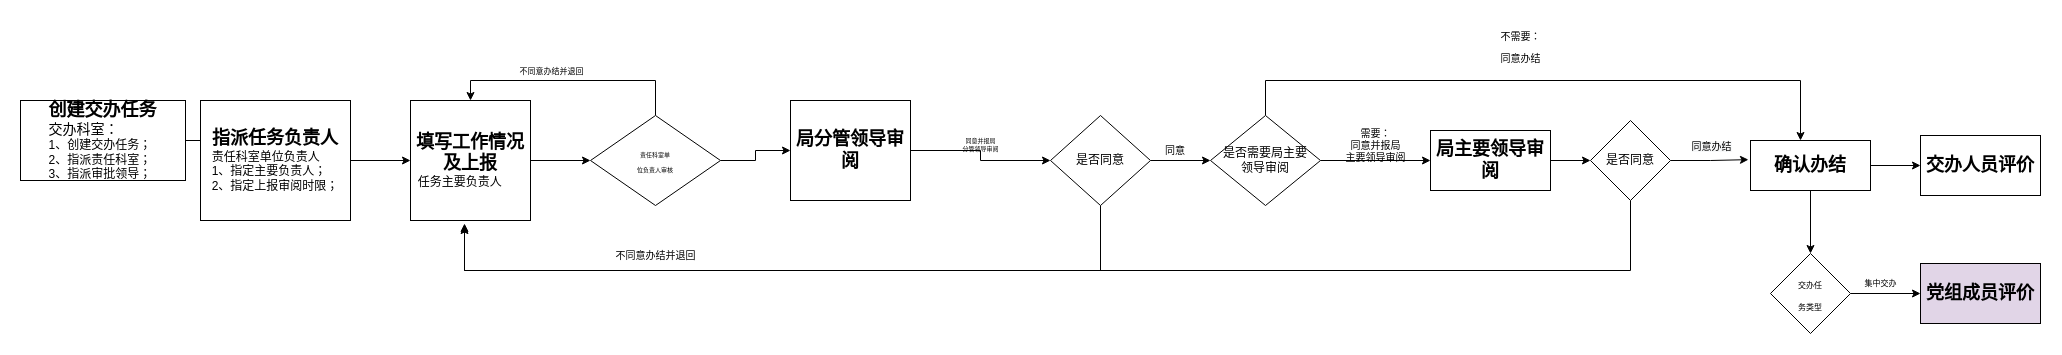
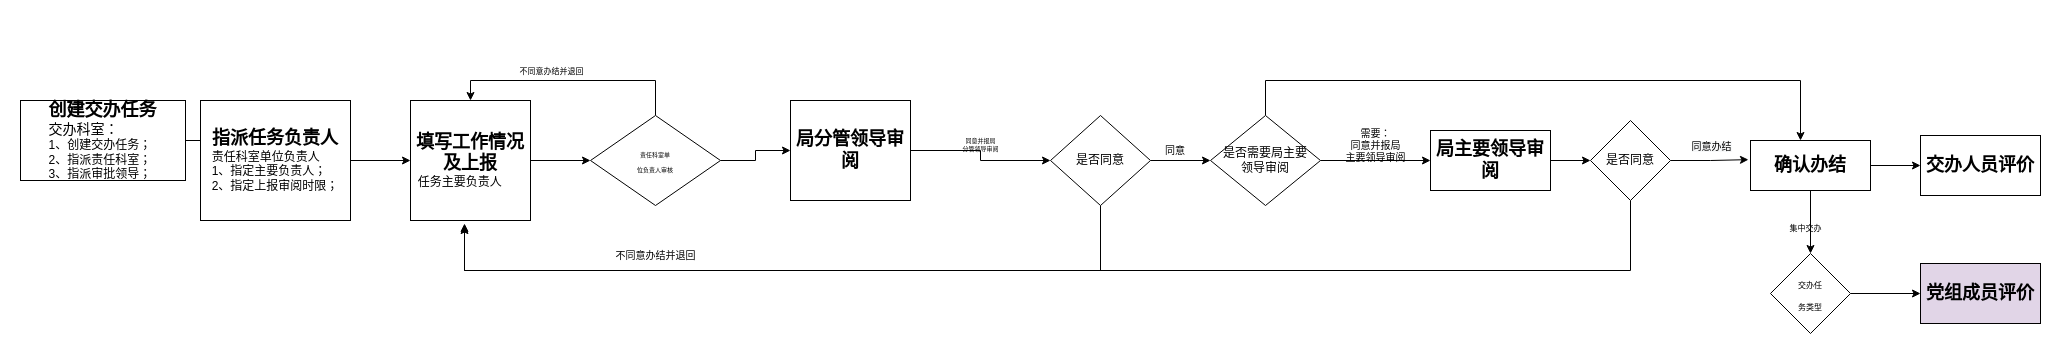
- <mxCell id="29" value="&lt;font style=&quot;font-size: 10px&quot;&gt;不需要：&lt;br&gt;同意办结&lt;/font&gt;" style="text;html=1;align=center;verticalAlign=middle;resizable=0;points=[];autosize=1;strokeColor=none;fillColor=none;fontSize=18;" vertex="1" parent="1"><mxGeometry x="1490" y="20" width="60" height="50" as="geometry" /></mxCell>
- <mxCell id="38" value="&lt;font style=&quot;font-size: 8px&quot;&gt;集中交办&lt;/font&gt;" style="text;html=1;align=center;verticalAlign=middle;resizable=0;points=[];autosize=1;strokeColor=none;fillColor=none;fontSize=18;" vertex="1" parent="1"><mxGeometry x="1850" y="265" width="60" height="30" as="geometry" /></mxCell>
+ <mxCell id="38" value="&lt;font style=&quot;font-size: 8px&quot;&gt;集中交办&lt;/font&gt;" style="text;html=1;align=center;verticalAlign=middle;resizable=0;points=[];autosize=1;strokeColor=none;fillColor=none;fontSize=18;" vertex="1" parent="1"><mxGeometry x="1775" y="210" width="60" height="30" as="geometry" /></mxCell>
